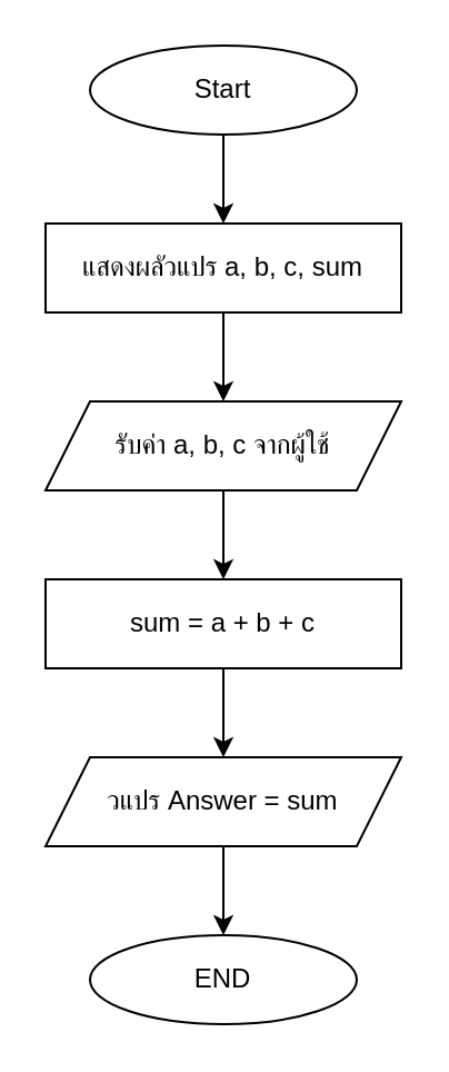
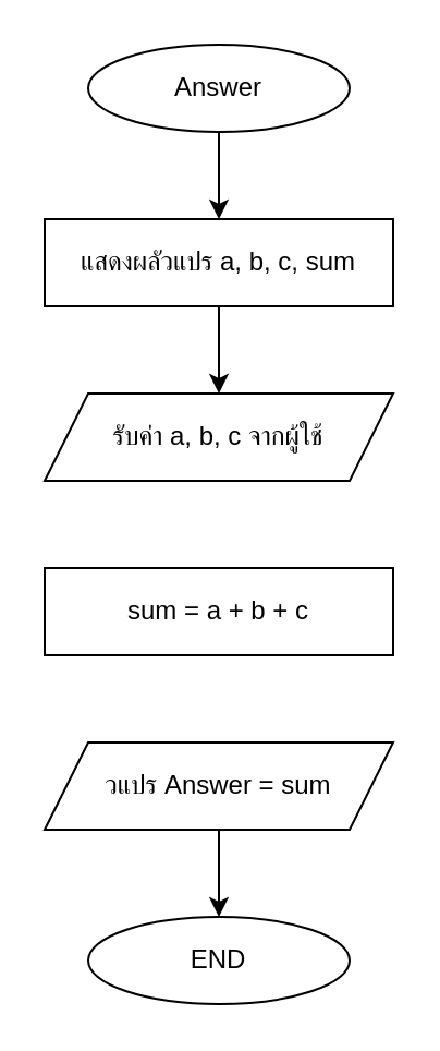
- <mxCell id="3" value="Start" style="ellipse;whiteSpace=wrap;html=1;" vertex="1" parent="1"><mxGeometry x="40" width="120" height="40" as="geometry" y="20" /></mxCell>
+ <mxCell id="3" value="Answer" style="ellipse;whiteSpace=wrap;html=1;" vertex="1" parent="1"><mxGeometry x="40" width="120" height="40" as="geometry" y="20" /></mxCell>
- <mxCell id="11" style="edgeStyle=orthogonalEdgeStyle;rounded=0;orthogonalLoop=1;jettySize=auto;html=1;entryX=0.5;entryY=0;entryDx=0;entryDy=0;" edge="1" parent="1" source="12" target="7"><mxGeometry relative="1" as="geometry" /></mxCell>
- <mxCell id="6" style="edgeStyle=orthogonalEdgeStyle;rounded=0;orthogonalLoop=1;jettySize=auto;html=1;entryX=0.5;entryY=0;entryDx=0;entryDy=0;" edge="1" parent="1" source="7" target="14"><mxGeometry relative="1" as="geometry" /></mxCell>
